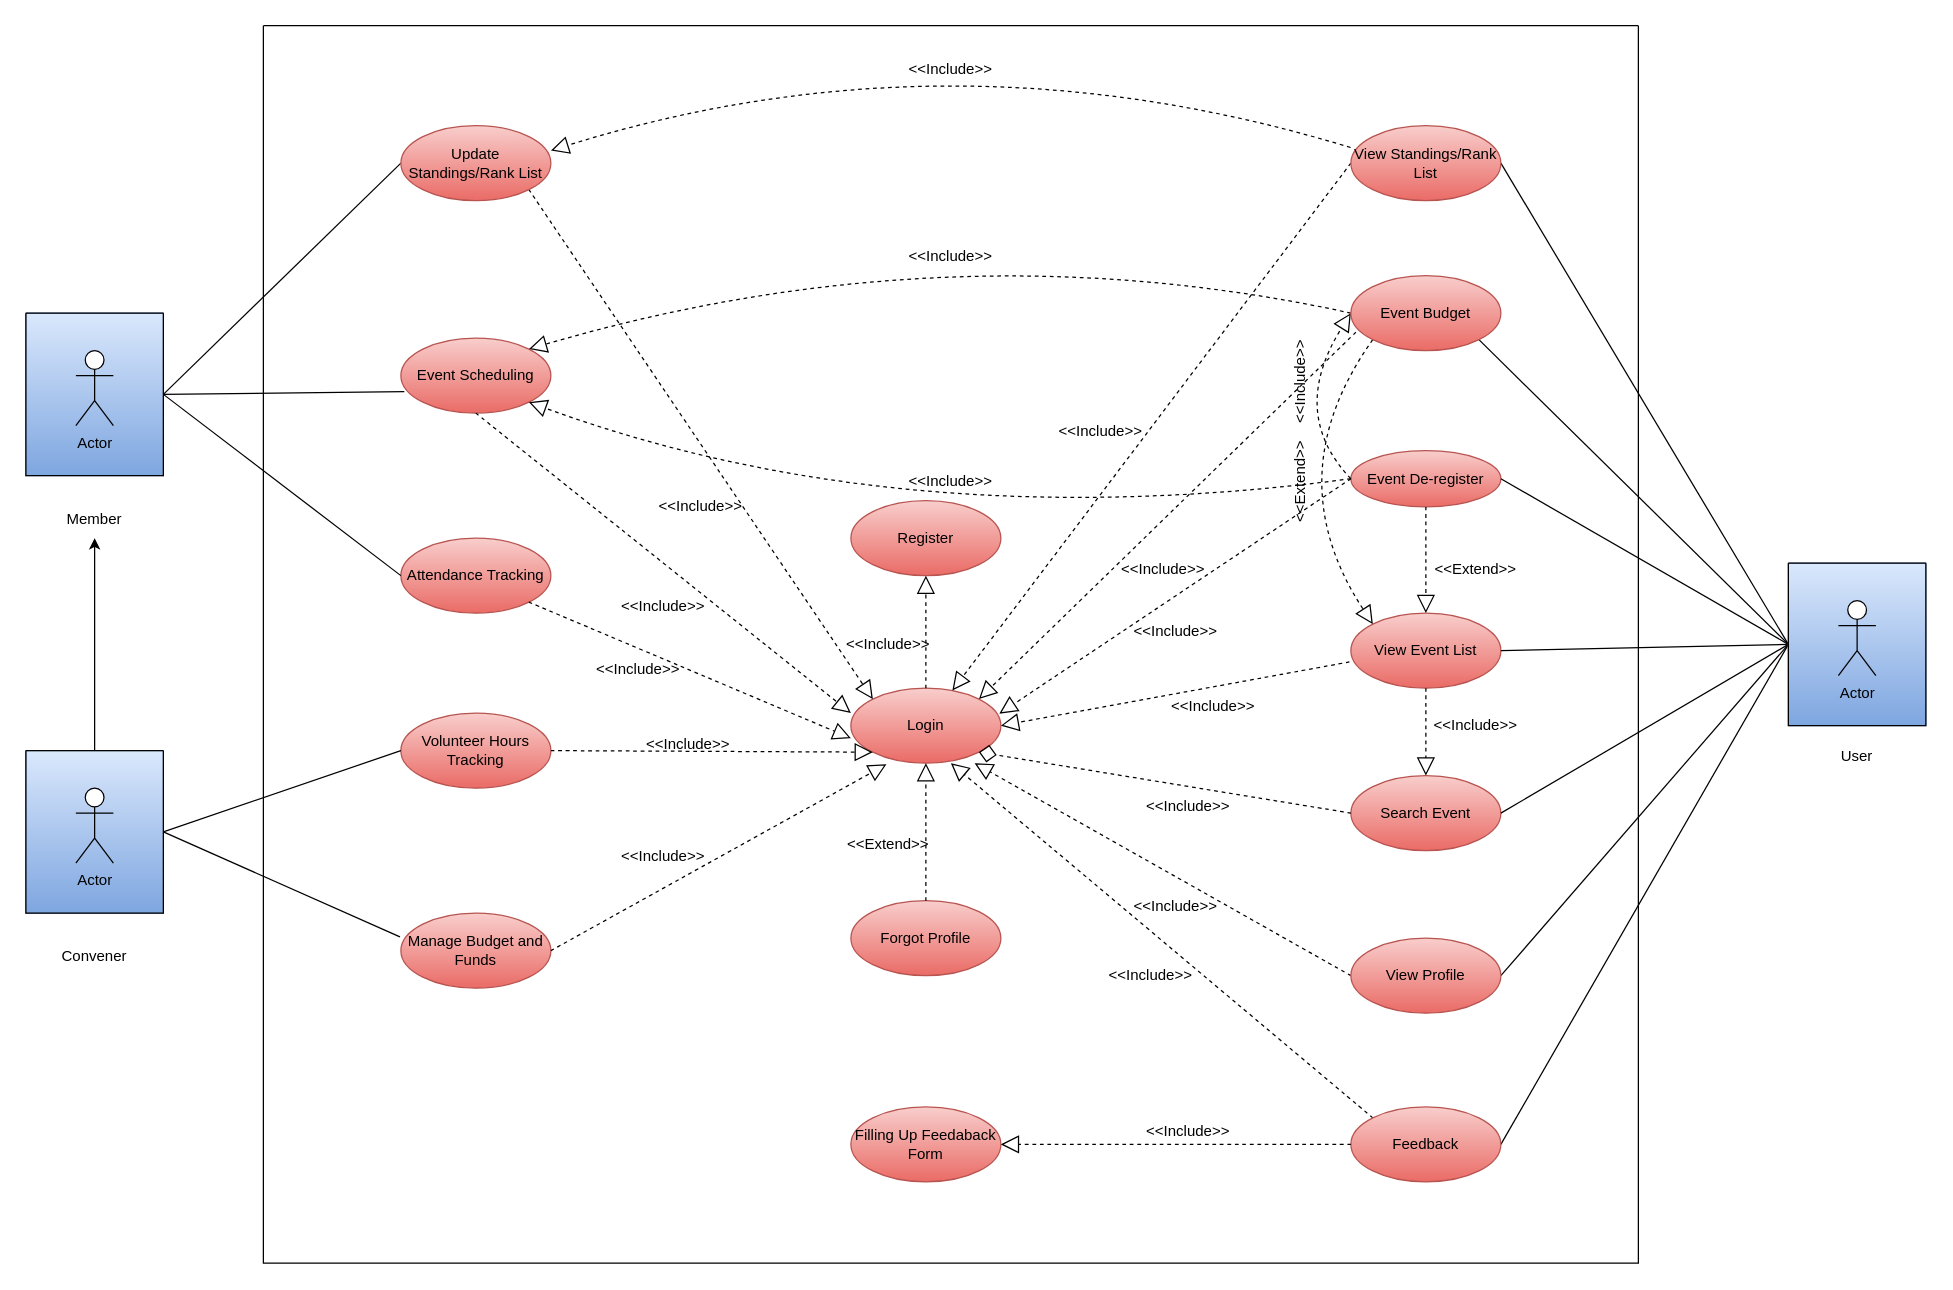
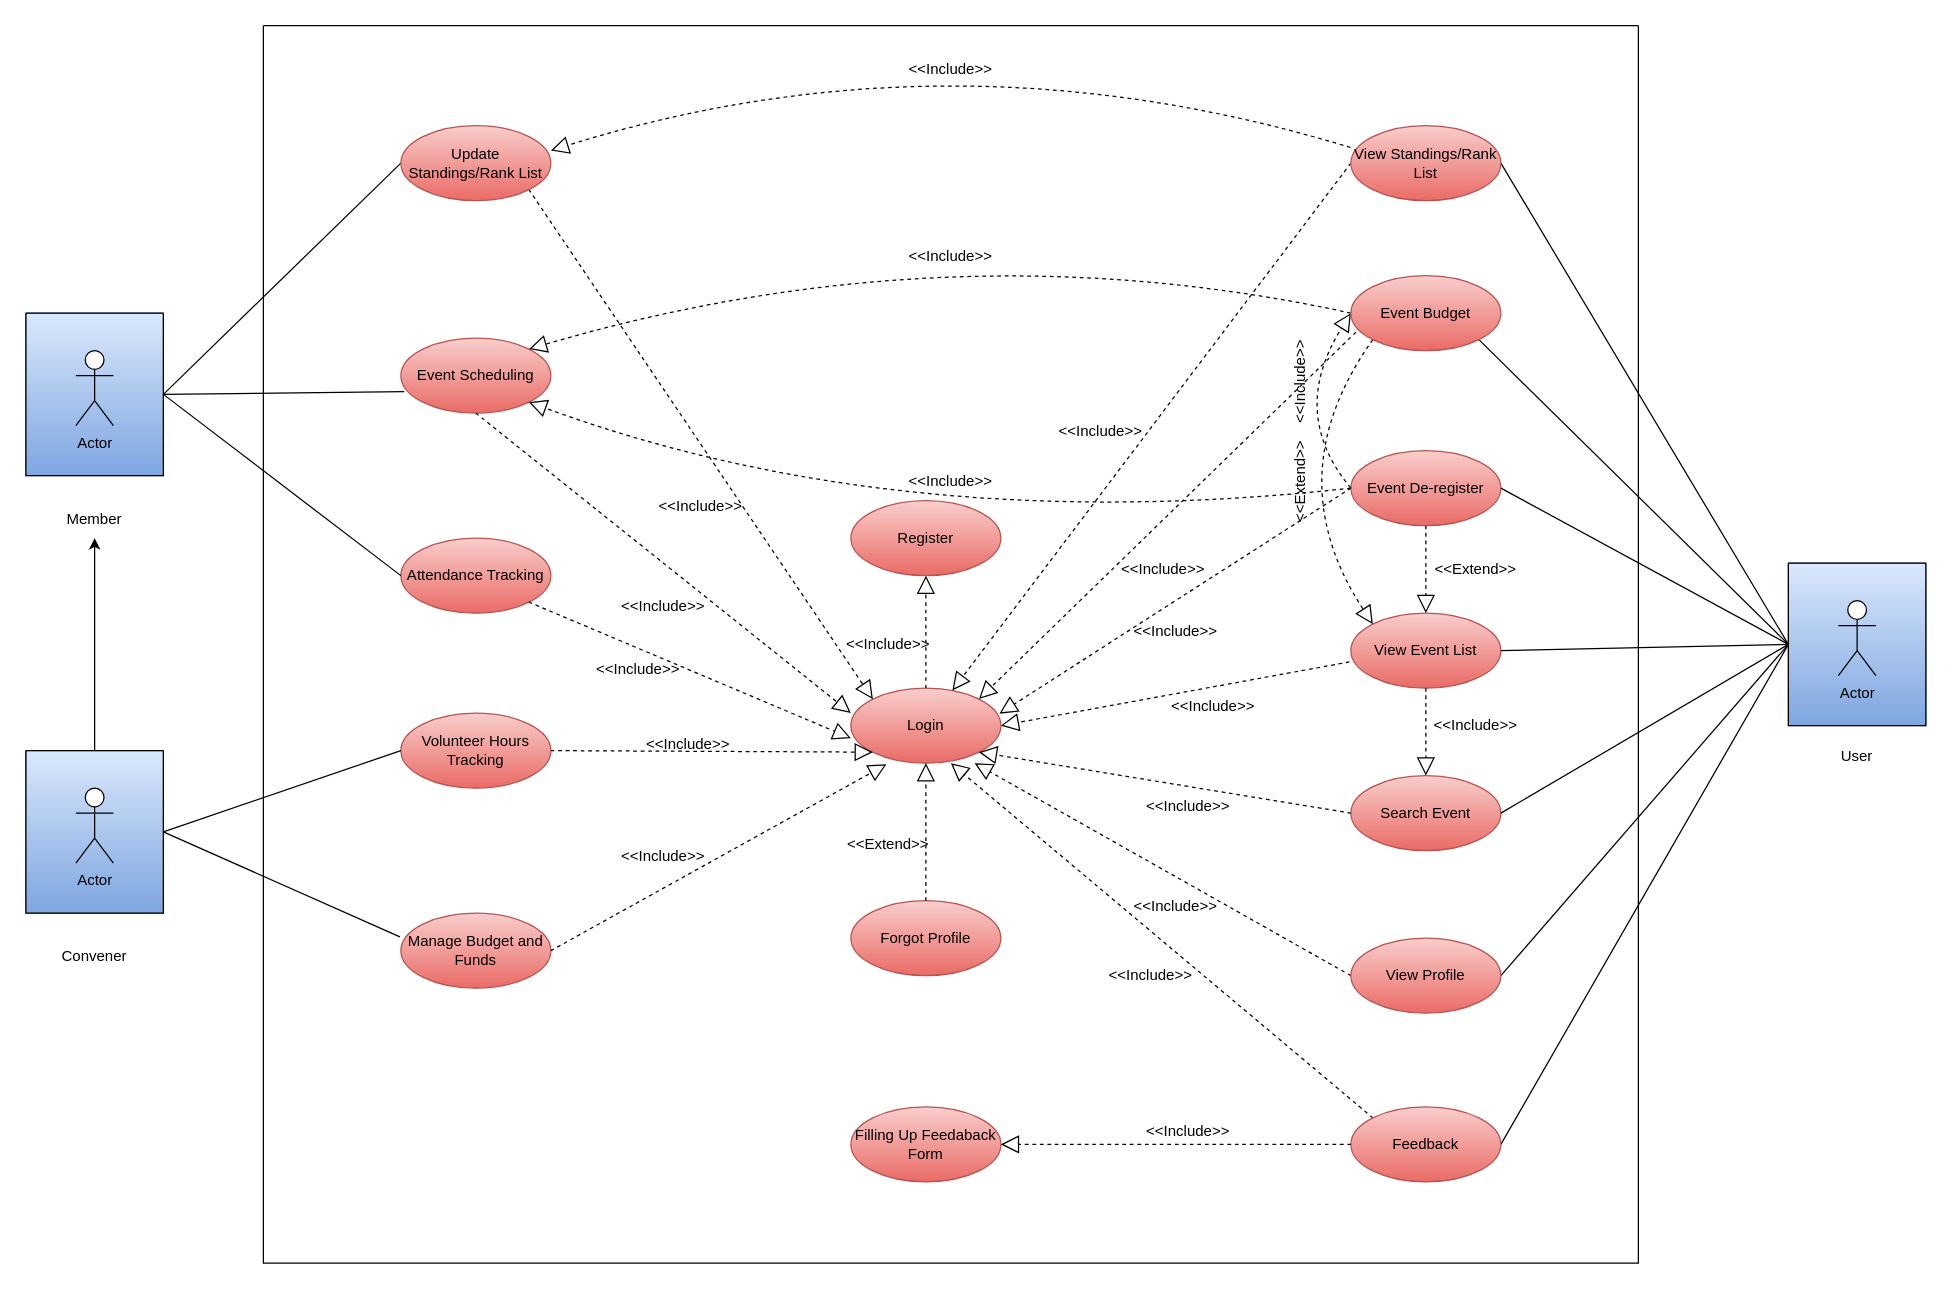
- <mxCell id="6" value="Event De-register" style="ellipse;whiteSpace=wrap;html=1;fillColor=#f8cecc;strokeColor=#b85450;gradientColor=#ea6b66;" parent="1" vertex="1"><mxGeometry x="1080" y="360" width="120" height="45" as="geometry" /></mxCell>
+ <mxCell id="6" value="Event De-register" style="ellipse;whiteSpace=wrap;html=1;fillColor=#f8cecc;strokeColor=#b85450;gradientColor=#ea6b66;" parent="1" vertex="1"><mxGeometry x="1080" y="360" width="120" height="60" as="geometry" /></mxCell>
- <mxCell id="47" value="" style="endArrow=diamond;dashed=1;endFill=0;endSize=12;html=1;curved=1;entryX=1;entryY=1;entryDx=0;entryDy=0;exitX=0;exitY=0.5;exitDx=0;exitDy=0;" parent="1" source="7" target="9" edge="1"><mxGeometry width="160" relative="1" as="geometry"><mxPoint x="670" y="810" as="sourcePoint" /><mxPoint x="830" y="810" as="targetPoint" /></mxGeometry></mxCell>
+ <mxCell id="47" value="" style="endArrow=block;dashed=1;endFill=0;endSize=12;html=1;curved=1;entryX=1;entryY=1;entryDx=0;entryDy=0;exitX=0;exitY=0.5;exitDx=0;exitDy=0;" parent="1" source="7" target="9" edge="1"><mxGeometry width="160" relative="1" as="geometry"><mxPoint x="670" y="810" as="sourcePoint" /><mxPoint x="830" y="810" as="targetPoint" /></mxGeometry></mxCell>
